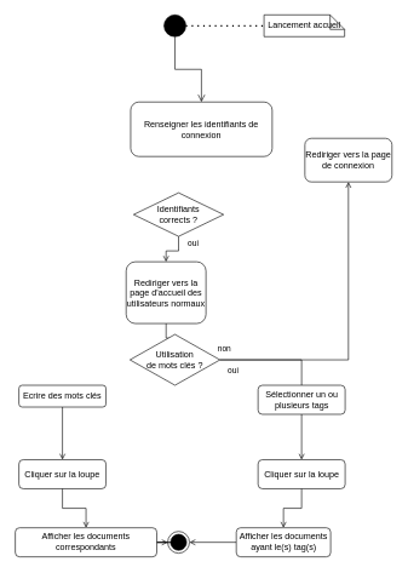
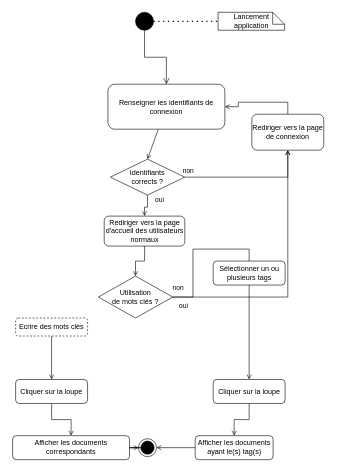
- <mxCell id="29" value="Lancement accueil" style="shape=note;size=20;whiteSpace=wrap;html=1;" vertex="1" parent="1"><mxGeometry x="362.75" y="20" width="111" height="30" as="geometry" /></mxCell>
+ <mxCell id="29" value="Lancement application" style="shape=note;size=20;whiteSpace=wrap;html=1;" vertex="1" parent="1"><mxGeometry x="362.75" y="20" width="111" height="30" as="geometry" /></mxCell>
+ <mxCell id="3" style="edgeStyle=orthogonalEdgeStyle;rounded=0;orthogonalLoop=1;jettySize=auto;html=1;entryX=1;entryY=0.5;entryDx=0;entryDy=0;exitX=0.5;exitY=0;exitDx=0;exitDy=0;endArrow=open;endFill=0;" edge="1" parent="1" source="4" target="10"><mxGeometry relative="1" as="geometry" /></mxCell>
+ <mxCell id="9" style="rounded=0;orthogonalLoop=1;jettySize=auto;html=1;entryX=0.5;entryY=0;entryDx=0;entryDy=0;endArrow=open;endFill=0;" edge="1" parent="1" source="10" target="7"><mxGeometry relative="1" as="geometry" /></mxCell>
+ <mxCell id="5" value="non" style="edgeStyle=orthogonalEdgeStyle;rounded=0;orthogonalLoop=1;jettySize=auto;html=1;entryX=0.5;entryY=1;entryDx=0;entryDy=0;endArrow=open;endFill=0;exitX=1;exitY=0.5;exitDx=0;exitDy=0;" edge="1" parent="1" source="7" target="4"><mxGeometry x="-0.944" y="10" relative="1" as="geometry"><mxPoint as="offset" /><mxPoint x="302.91" y="289.957" as="sourcePoint" /></mxGeometry></mxCell>
- <mxCell id="12" value="Rediriger vers la page d'accueil des utilisateurs normaux" style="rounded=1;whiteSpace=wrap;html=1;" vertex="1" parent="1"><mxGeometry x="172.75" y="360" width="110" height="85" as="geometry" /></mxCell>
+ <mxCell id="12" value="Rediriger vers la page d'accueil des utilisateurs normaux" style="rounded=1;whiteSpace=wrap;html=1;" vertex="1" parent="1"><mxGeometry x="172.75" y="360" width="134.5" height="50" as="geometry" /></mxCell>
- <mxCell id="17" value="&lt;div&gt;Utilisation&lt;/div&gt;&lt;div&gt;de mots clés ?&lt;/div&gt;" style="rhombus;whiteSpace=wrap;html=1;fontColor=#000000;fillColor=#ffffff;strokeColor=#000000;" vertex="1" parent="1"><mxGeometry x="178" y="460" width="124" height="70" as="geometry" /></mxCell>
+ <mxCell id="17" value="&lt;div&gt;Utilisation&lt;/div&gt;&lt;div&gt;de mots clés ?&lt;/div&gt;" style="rhombus;whiteSpace=wrap;html=1;fontColor=#000000;fillColor=#ffffff;strokeColor=#000000;" vertex="1" parent="1"><mxGeometry x="163" y="460" width="124" height="70" as="geometry" /></mxCell>
- <mxCell id="13" value="Ecrire des mots clés" style="rounded=1;whiteSpace=wrap;html=1;" vertex="1" parent="1"><mxGeometry x="25" y="530" width="120" height="30" as="geometry" /></mxCell>
+ <mxCell id="13" value="Ecrire des mots clés" style="rounded=1;whiteSpace=wrap;html=1;dashed=1;" vertex="1" parent="1"><mxGeometry x="25" y="530" width="120" height="30" as="geometry" /></mxCell>
- <mxCell id="24" value="Sélectionner un ou plusieurs tags" style="rounded=1;whiteSpace=wrap;html=1;" vertex="1" parent="1"><mxGeometry x="354.5" y="530" width="120" height="40" as="geometry" /></mxCell>
+ <mxCell id="24" value="Sélectionner un ou plusieurs tags" style="rounded=1;whiteSpace=wrap;html=1;" vertex="1" parent="1"><mxGeometry x="354.5" y="435" width="120" height="40" as="geometry" /></mxCell>
